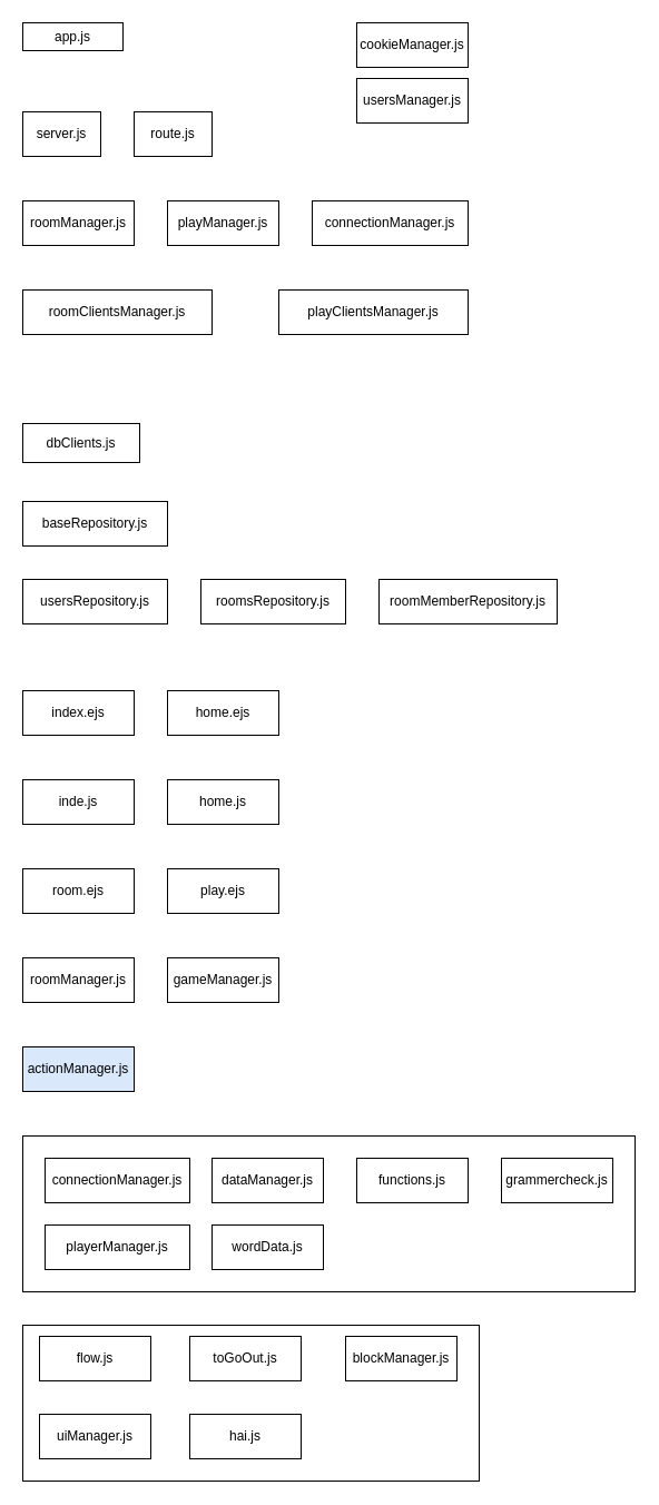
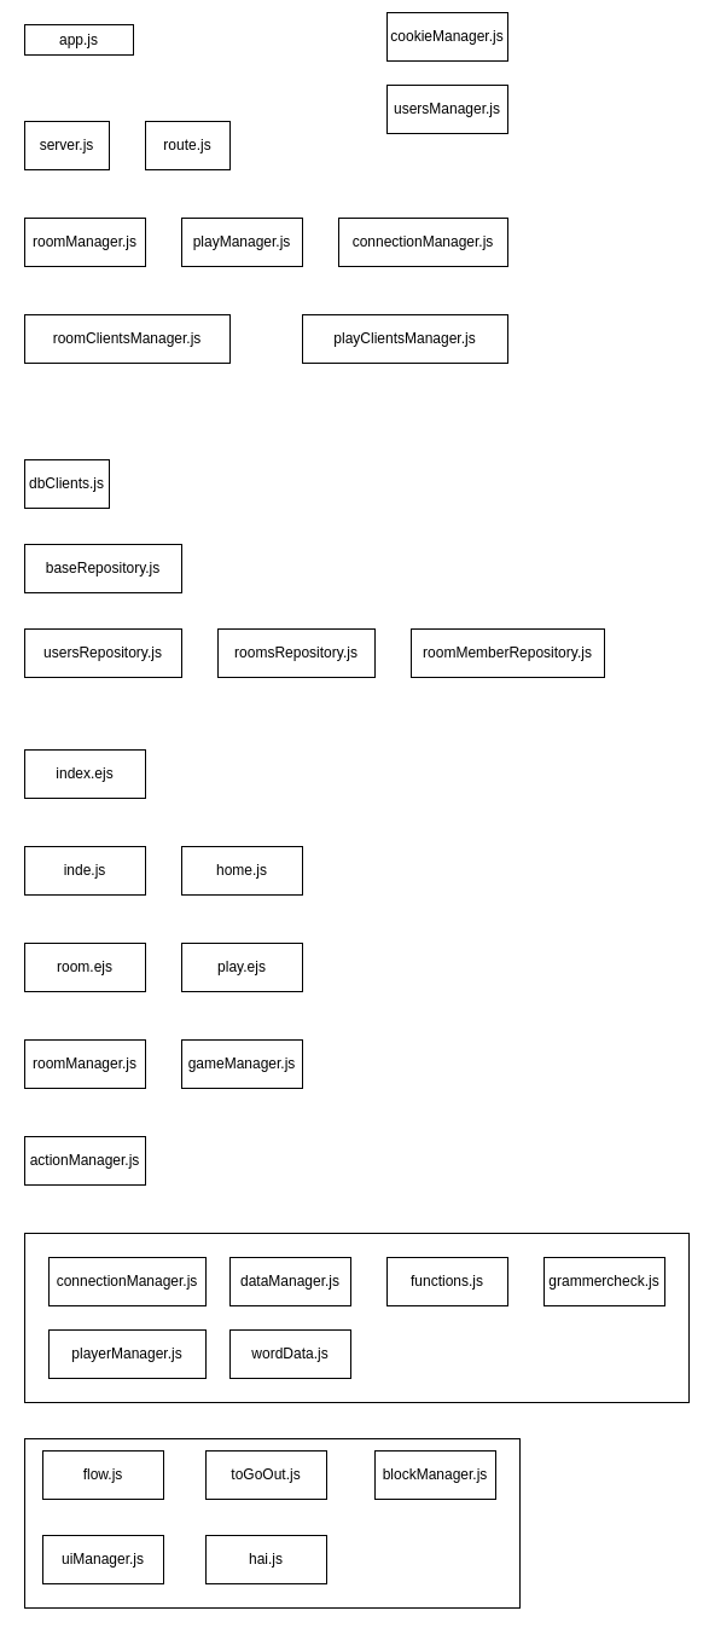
- <mxCell id="10" value="cookieManager.js" style="rounded=0;whiteSpace=wrap;html=1;" vertex="1" parent="1"><mxGeometry x="320" y="20" width="100" height="40" as="geometry" /></mxCell>
+ <mxCell id="10" value="cookieManager.js" style="rounded=0;whiteSpace=wrap;html=1;" vertex="1" parent="1"><mxGeometry x="320" y="10" width="100" height="40" as="geometry" /></mxCell>
- <mxCell id="11" value="dbClients.js" style="rounded=0;whiteSpace=wrap;html=1;" vertex="1" parent="1"><mxGeometry x="20" y="380" width="105" height="35" as="geometry" /></mxCell>
+ <mxCell id="11" value="dbClients.js" style="rounded=0;whiteSpace=wrap;html=1;" vertex="1" parent="1"><mxGeometry x="20" y="380" width="70" height="40" as="geometry" /></mxCell>
- <mxCell id="18" value="home.ejs" style="rounded=0;whiteSpace=wrap;html=1;" vertex="1" parent="1"><mxGeometry x="150" y="620" width="100" height="40" as="geometry" /></mxCell>
- <mxCell id="24" value="actionManager.js" style="rounded=0;whiteSpace=wrap;html=1;fillColor=#dae8fc;" vertex="1" parent="1"><mxGeometry x="20" y="940" width="100" height="40" as="geometry" /></mxCell>
+ <mxCell id="24" value="actionManager.js" style="rounded=0;whiteSpace=wrap;html=1;" vertex="1" parent="1"><mxGeometry x="20" y="940" width="100" height="40" as="geometry" /></mxCell>
